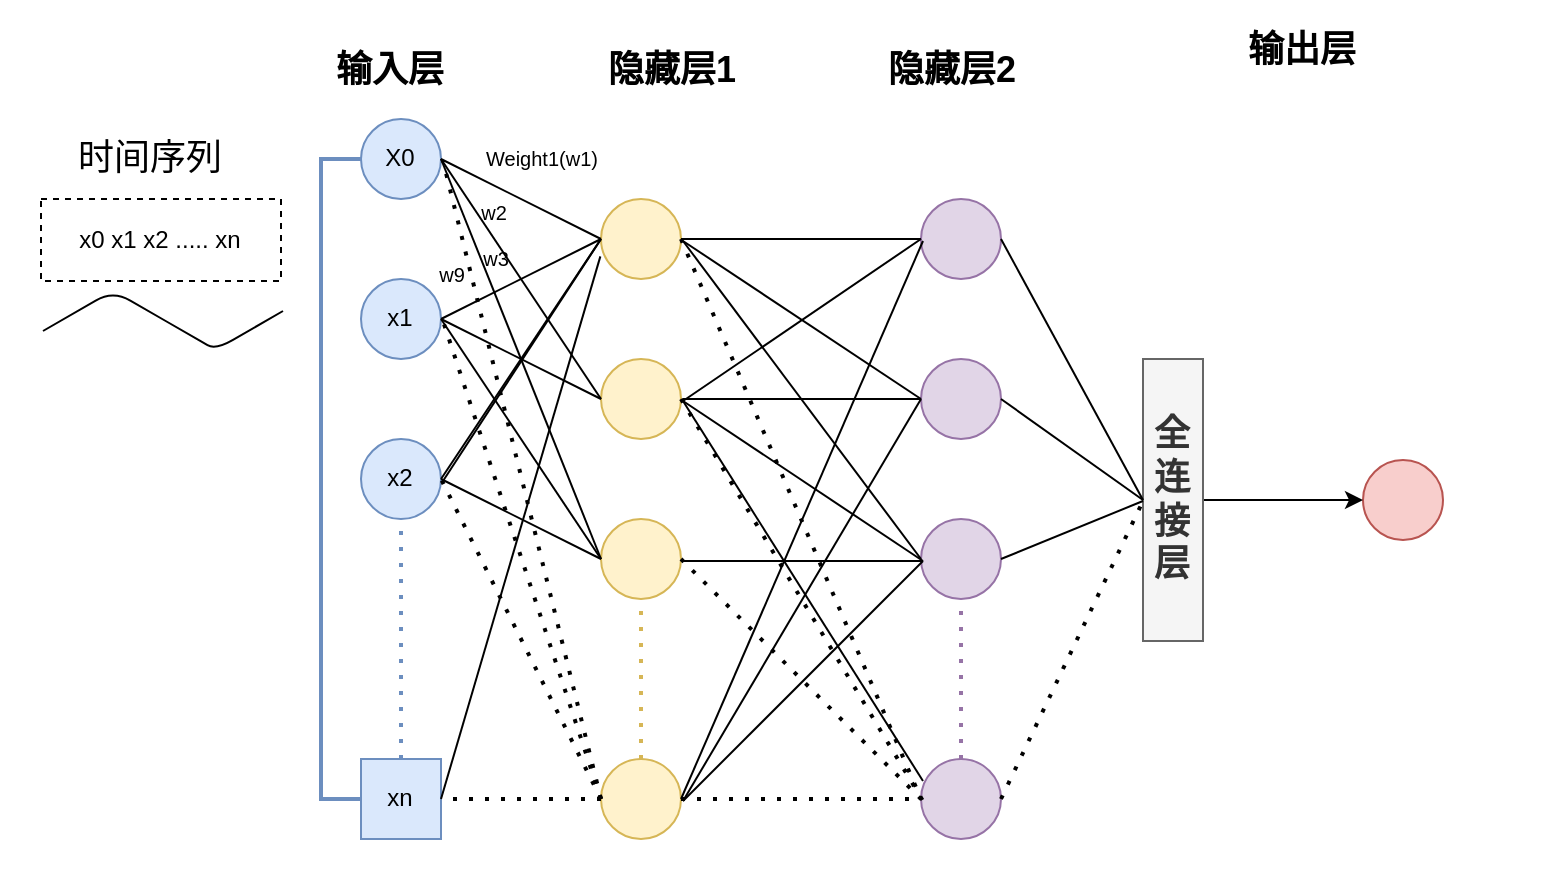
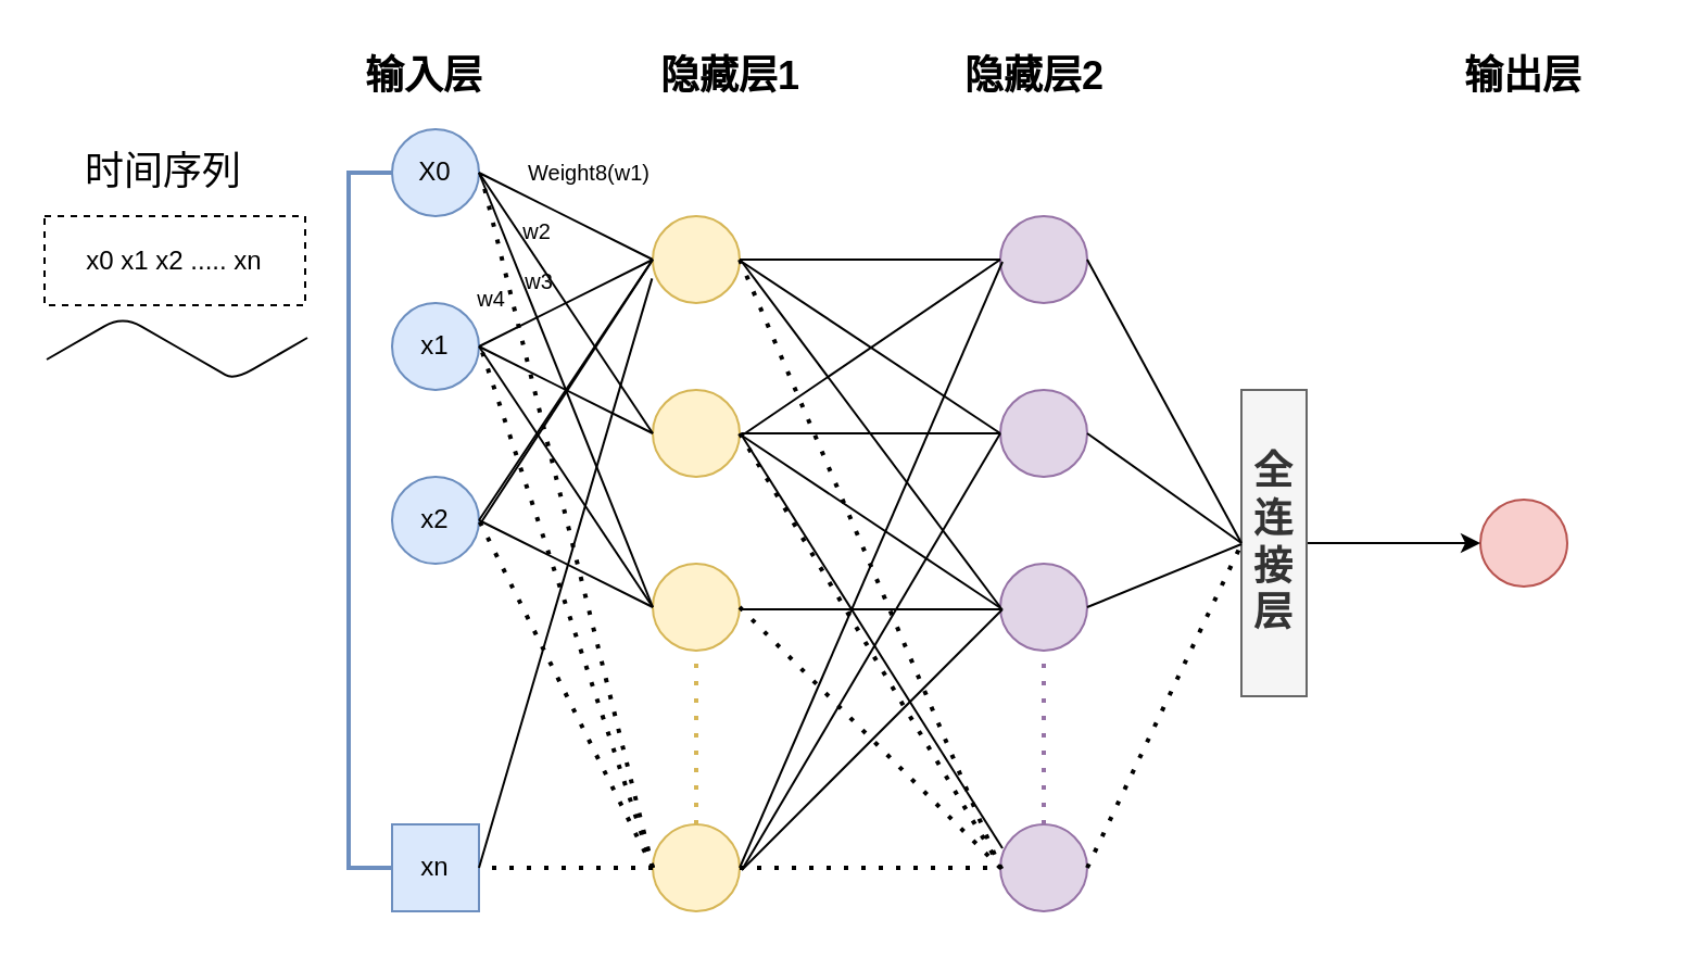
- <mxCell id="23" value="输出层" style="text;html=1;strokeColor=none;fillColor=none;align=center;verticalAlign=middle;whiteSpace=wrap;rounded=0;shadow=0;glass=0;fontSize=18;fontStyle=1" vertex="1" parent="1"><mxGeometry x="596" y="10" width="110" height="30" as="geometry" /></mxCell>
+ <mxCell id="23" value="输出层" style="text;html=1;strokeColor=none;fillColor=none;align=center;verticalAlign=middle;whiteSpace=wrap;rounded=0;shadow=0;glass=0;fontSize=18;fontStyle=1" vertex="1" parent="1"><mxGeometry x="646" y="20" width="110" height="30" as="geometry" /></mxCell>
- <mxCell id="38" value="Weight1(w1)" style="text;html=1;strokeColor=none;fillColor=none;align=center;verticalAlign=middle;whiteSpace=wrap;rounded=0;shadow=0;glass=0;fontSize=10;" vertex="1" parent="1"><mxGeometry x="231" y="69" width="80" height="20" as="geometry" /></mxCell>
+ <mxCell id="38" value="Weight8(w1)" style="text;html=1;strokeColor=none;fillColor=none;align=center;verticalAlign=middle;whiteSpace=wrap;rounded=0;shadow=0;glass=0;fontSize=10;" vertex="1" parent="1"><mxGeometry x="231" y="69" width="80" height="20" as="geometry" /></mxCell>
- <mxCell id="41" value="w9" style="text;html=1;strokeColor=none;fillColor=none;align=center;verticalAlign=middle;whiteSpace=wrap;rounded=0;shadow=0;glass=0;fontSize=10;" vertex="1" parent="1"><mxGeometry x="206" y="127" width="40" height="20" as="geometry" /></mxCell>
+ <mxCell id="41" value="w4" style="text;html=1;strokeColor=none;fillColor=none;align=center;verticalAlign=middle;whiteSpace=wrap;rounded=0;shadow=0;glass=0;fontSize=10;" vertex="1" parent="1"><mxGeometry x="206" y="127" width="40" height="20" as="geometry" /></mxCell>
- <mxCell id="6" value="" style="endArrow=none;dashed=1;html=1;dashPattern=1 3;strokeWidth=2;fillColor=#dae8fc;strokeColor=#6c8ebf;entryX=0.5;entryY=1;entryDx=0;entryDy=0;exitX=0.5;exitY=0;exitDx=0;exitDy=0;" edge="1" parent="1" source="5" target="4"><mxGeometry width="50" height="50" relative="1" as="geometry"><mxPoint x="200" y="369" as="sourcePoint" /><mxPoint x="440" y="239" as="targetPoint" /><Array as="points" /></mxGeometry></mxCell>
